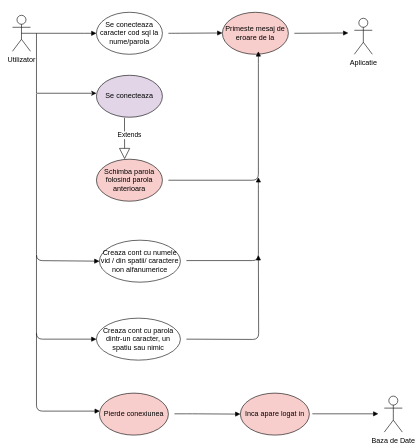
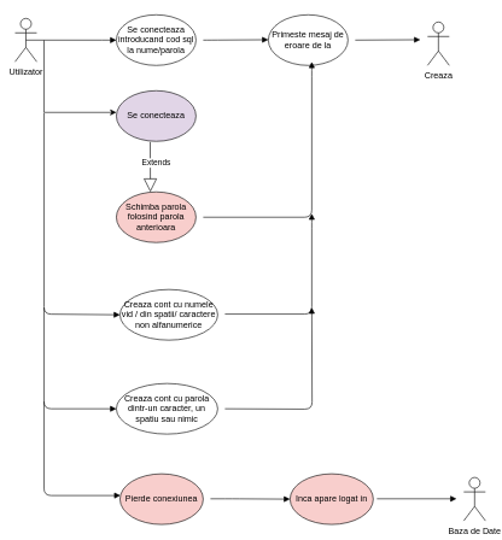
- <mxCell id="4" value="Se conecteaza caracter cod sql la nume/parola" style="ellipse;whiteSpace=wrap;html=1;" vertex="1" parent="1"><mxGeometry x="160" y="20" width="110" height="70" as="geometry" /></mxCell>
+ <mxCell id="4" value="Se conecteaza introducand cod sql la nume/parola" style="ellipse;whiteSpace=wrap;html=1;" vertex="1" parent="1"><mxGeometry x="160" y="20" width="110" height="70" as="geometry" /></mxCell>
- <mxCell id="8" value="Primeste mesaj de eroare de la" style="ellipse;whiteSpace=wrap;html=1;fillColor=#f8cecc;" vertex="1" parent="1"><mxGeometry x="370" y="20" width="110" height="70" as="geometry" /></mxCell>
+ <mxCell id="8" value="Primeste mesaj de eroare de la" style="ellipse;whiteSpace=wrap;html=1;" vertex="1" parent="1"><mxGeometry x="370" y="20" width="110" height="70" as="geometry" /></mxCell>
- <mxCell id="5" value="Aplicatie" style="shape=umlActor;verticalLabelPosition=bottom;labelBackgroundColor=#ffffff;verticalAlign=top;html=1;" vertex="1" parent="1"><mxGeometry x="590" y="30" width="30" height="60" as="geometry" /></mxCell>
+ <mxCell id="5" value="Creaza" style="shape=umlActor;verticalLabelPosition=bottom;labelBackgroundColor=#ffffff;verticalAlign=top;html=1;" vertex="1" parent="1"><mxGeometry x="590" y="30" width="30" height="60" as="geometry" /></mxCell>
